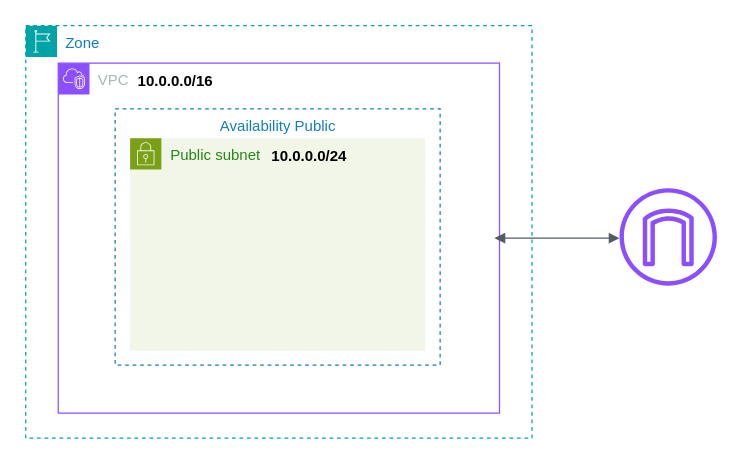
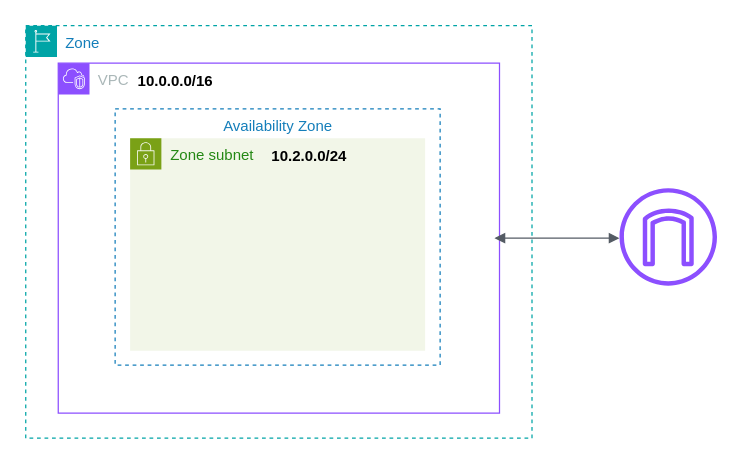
- <mxCell id="5" value="Availability Public" style="fillColor=none;strokeColor=#147EBA;dashed=1;verticalAlign=top;fontStyle=0;fontColor=#147EBA;whiteSpace=wrap;html=1;" vertex="1" parent="3"><mxGeometry x="45.5" y="36.5" width="260" height="205" as="geometry" /></mxCell>
+ <mxCell id="5" value="Availability Zone" style="fillColor=none;strokeColor=#147EBA;dashed=1;verticalAlign=top;fontStyle=0;fontColor=#147EBA;whiteSpace=wrap;html=1;" vertex="1" parent="3"><mxGeometry x="45.5" y="36.5" width="260" height="205" as="geometry" /></mxCell>
- <mxCell id="4" value="Public subnet" style="points=[[0,0],[0.25,0],[0.5,0],[0.75,0],[1,0],[1,0.25],[1,0.5],[1,0.75],[1,1],[0.75,1],[0.5,1],[0.25,1],[0,1],[0,0.75],[0,0.5],[0,0.25]];outlineConnect=0;gradientColor=none;html=1;whiteSpace=wrap;fontSize=12;fontStyle=0;container=1;pointerEvents=0;collapsible=0;recursiveResize=0;shape=mxgraph.aws4.group;grIcon=mxgraph.aws4.group_security_group;grStroke=0;strokeColor=#7AA116;fillColor=#F2F6E8;verticalAlign=top;align=left;spacingLeft=30;fontColor=#248814;dashed=0;" vertex="1" parent="3"><mxGeometry x="57.5" y="60" width="236" height="170" as="geometry" /></mxCell>
+ <mxCell id="4" value="Zone subnet" style="points=[[0,0],[0.25,0],[0.5,0],[0.75,0],[1,0],[1,0.25],[1,0.5],[1,0.75],[1,1],[0.75,1],[0.5,1],[0.25,1],[0,1],[0,0.75],[0,0.5],[0,0.25]];outlineConnect=0;gradientColor=none;html=1;whiteSpace=wrap;fontSize=12;fontStyle=0;container=1;pointerEvents=0;collapsible=0;recursiveResize=0;shape=mxgraph.aws4.group;grIcon=mxgraph.aws4.group_security_group;grStroke=0;strokeColor=#7AA116;fillColor=#F2F6E8;verticalAlign=top;align=left;spacingLeft=30;fontColor=#248814;dashed=0;" vertex="1" parent="3"><mxGeometry x="57.5" y="60" width="236" height="170" as="geometry" /></mxCell>
- <mxCell id="7" value="&lt;b&gt;10.0.0.0/24&lt;/b&gt;" style="text;html=1;align=center;verticalAlign=middle;whiteSpace=wrap;rounded=0;" vertex="1" parent="3"><mxGeometry x="95.5" y="60" width="210" height="30" as="geometry" /></mxCell>
+ <mxCell id="7" value="&lt;b&gt;10.2.0.0/24&lt;/b&gt;" style="text;html=1;align=center;verticalAlign=middle;whiteSpace=wrap;rounded=0;" vertex="1" parent="3"><mxGeometry x="95.5" y="60" width="210" height="30" as="geometry" /></mxCell>
